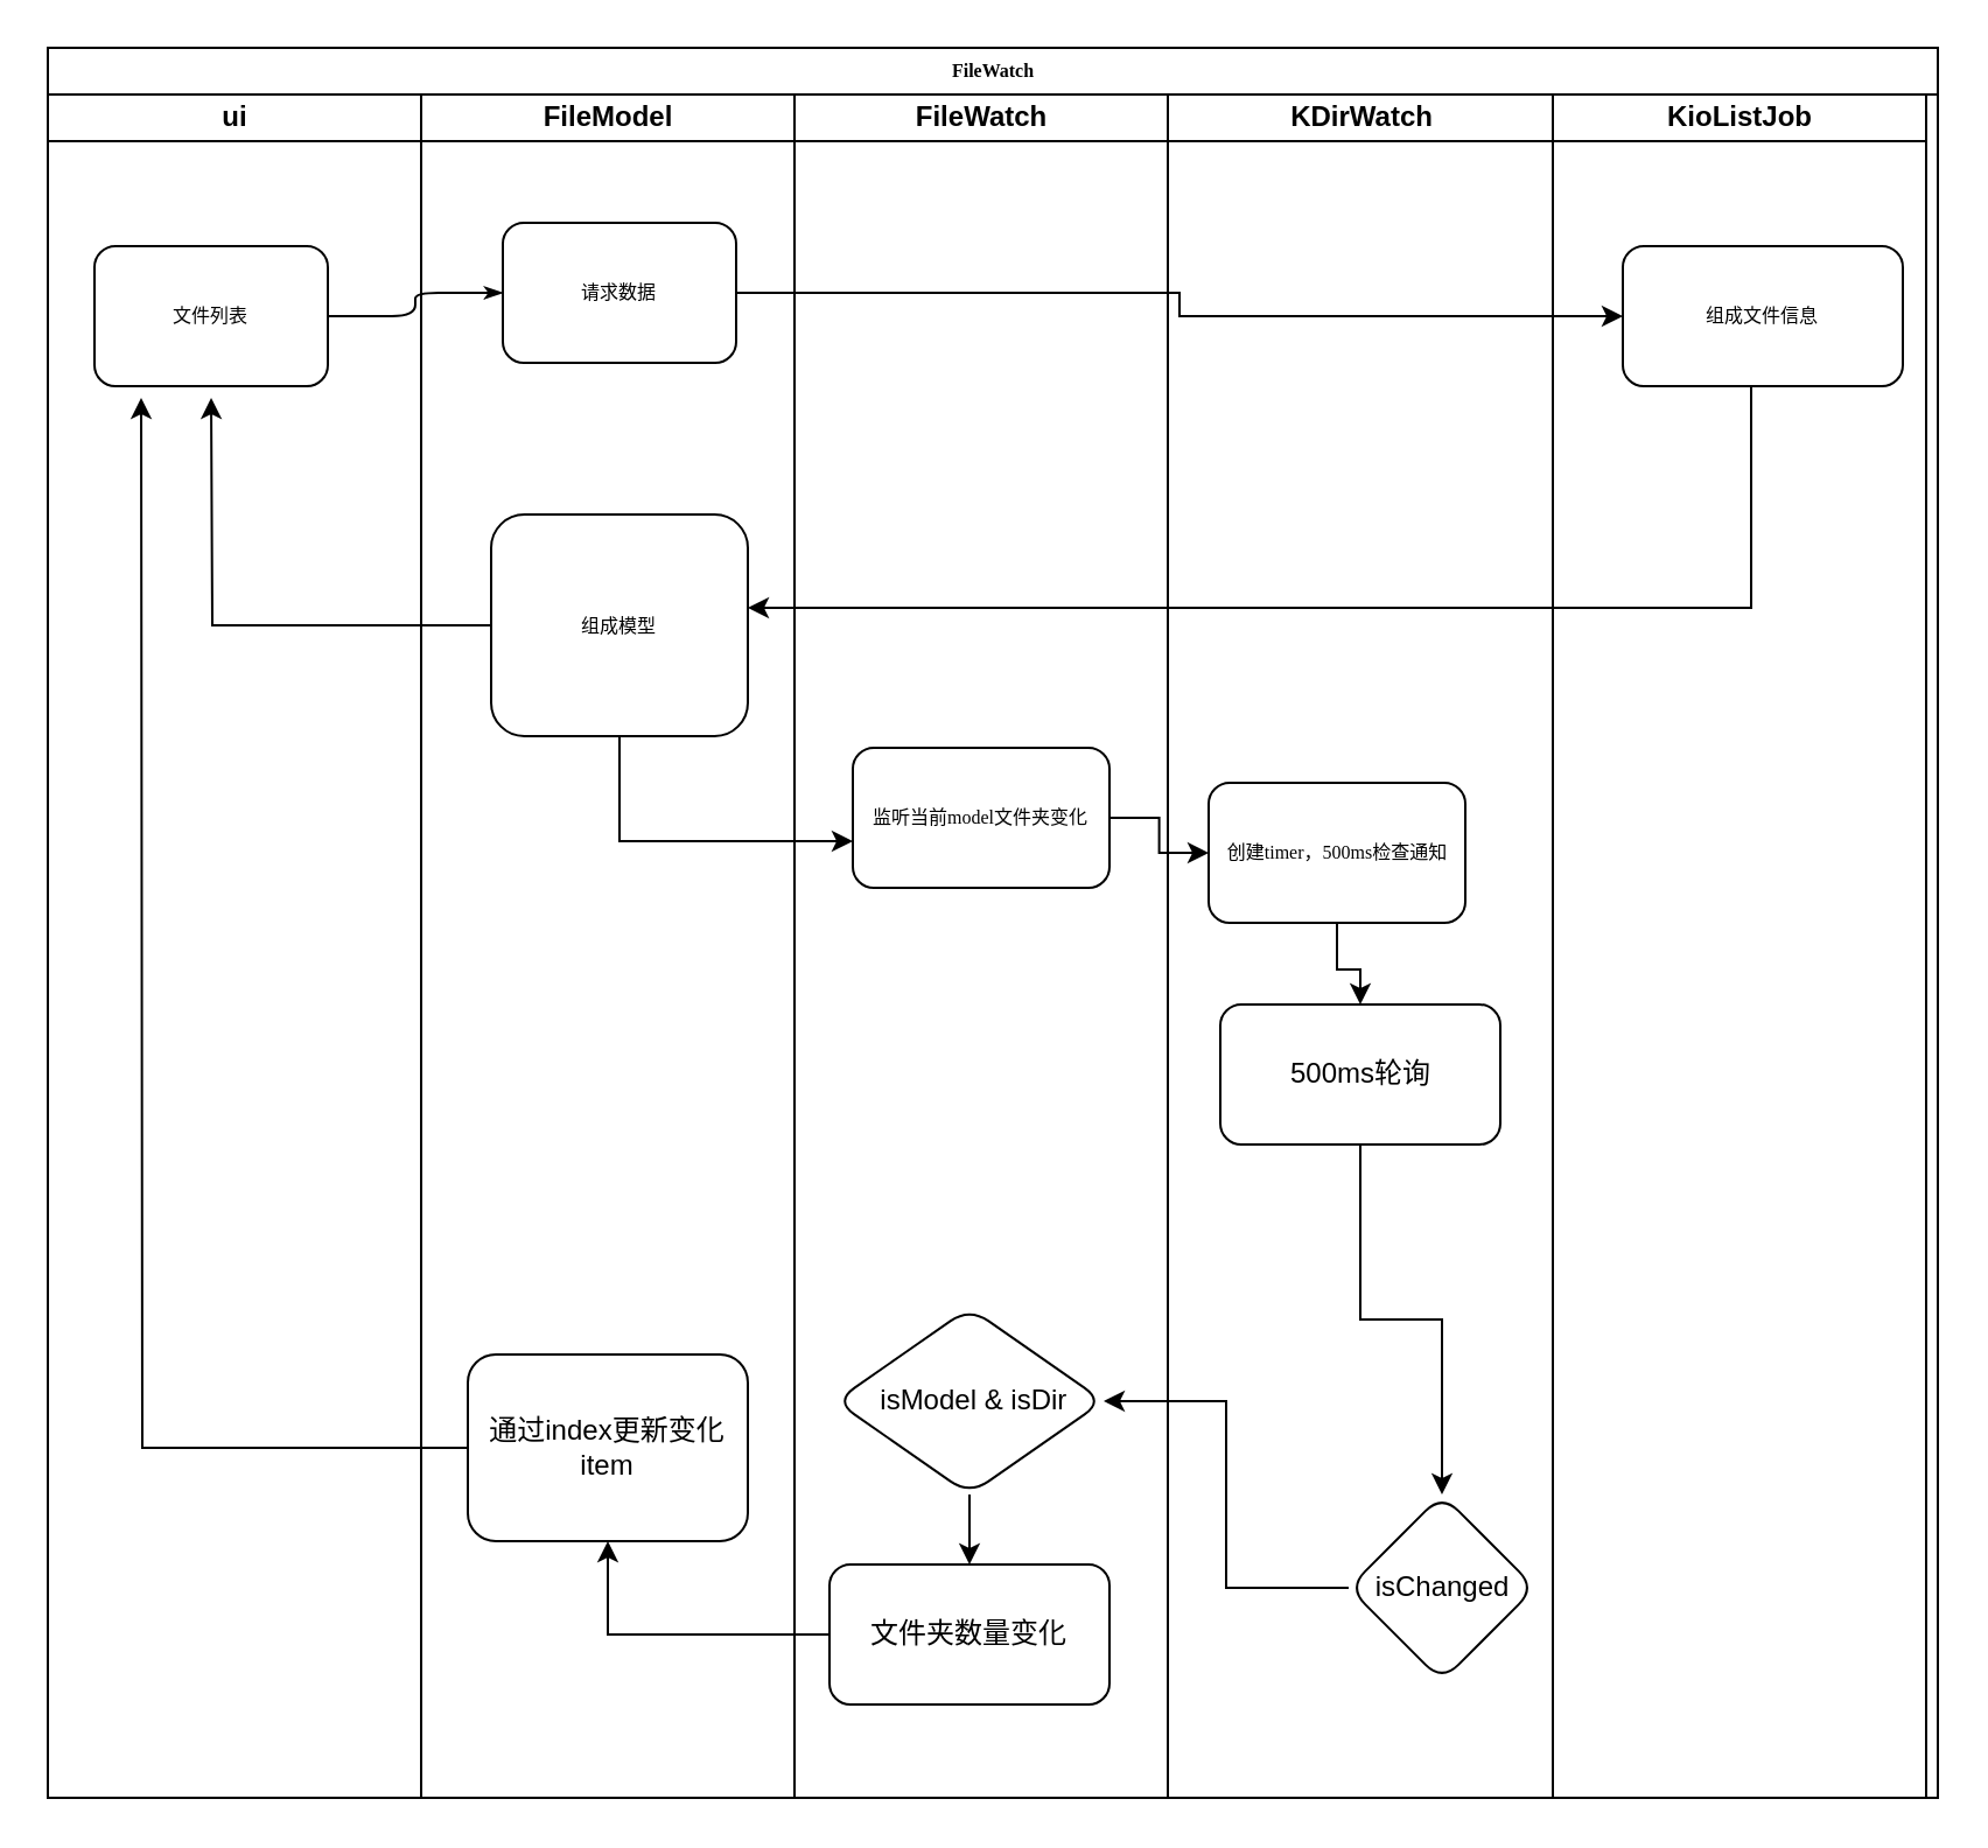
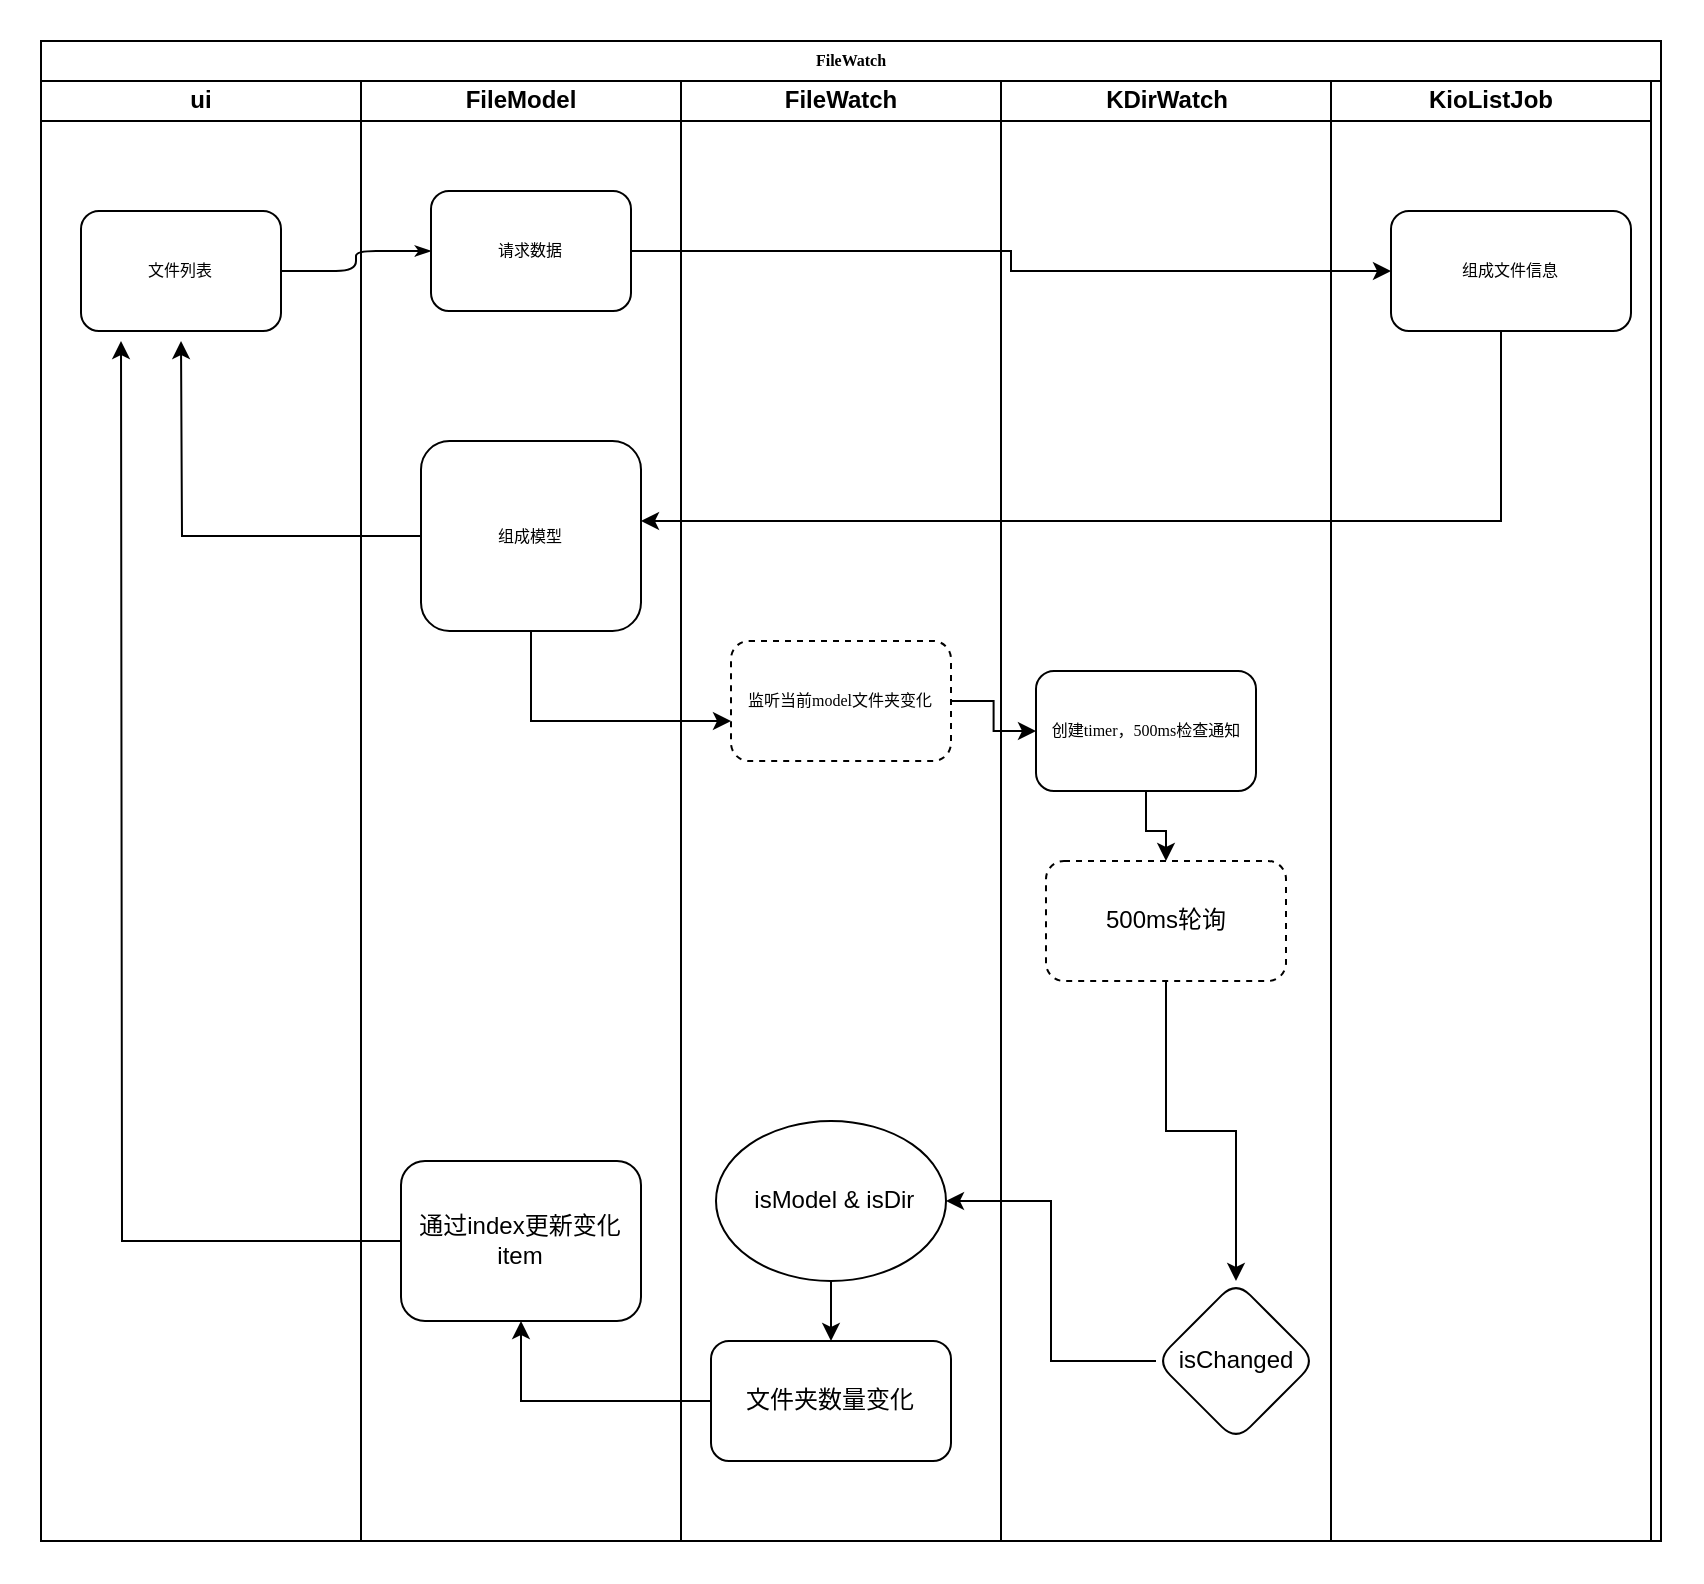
- <mxCell id="11" value="监听当前model文件夹变化" style="whiteSpace=wrap;html=1;rounded=1;shadow=0;fontFamily=Verdana;fontSize=8;strokeWidth=1;" vertex="1" parent="10"><mxGeometry x="25" y="280" width="110" height="60" as="geometry" /></mxCell>
+ <mxCell id="11" value="监听当前model文件夹变化" style="whiteSpace=wrap;html=1;rounded=1;shadow=0;fontFamily=Verdana;fontSize=8;strokeWidth=1;dashed=1;" vertex="1" parent="10"><mxGeometry x="25" y="280" width="110" height="60" as="geometry" /></mxCell>
- <mxCell id="19" value="500ms轮询" style="rounded=1;whiteSpace=wrap;html=1;" vertex="1" parent="15"><mxGeometry x="22.5" y="390" width="120" height="60" as="geometry" /></mxCell>
+ <mxCell id="19" value="500ms轮询" style="rounded=1;whiteSpace=wrap;html=1;dashed=1;" vertex="1" parent="15"><mxGeometry x="22.5" y="390" width="120" height="60" as="geometry" /></mxCell>
- <mxCell id="14" value="&amp;nbsp;isModel &amp;amp; isDir" style="rhombus;whiteSpace=wrap;html=1;rounded=1;" vertex="1" parent="10"><mxGeometry x="17.5" y="520" width="115" height="80" as="geometry" /></mxCell>
+ <mxCell id="14" value="&amp;nbsp;isModel &amp;amp; isDir" style="ellipse;whiteSpace=wrap;html=1;" vertex="1" parent="10"><mxGeometry x="17.5" y="520" width="115" height="80" as="geometry" /></mxCell>
